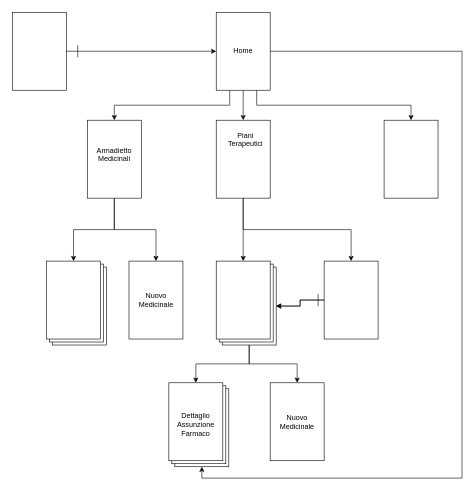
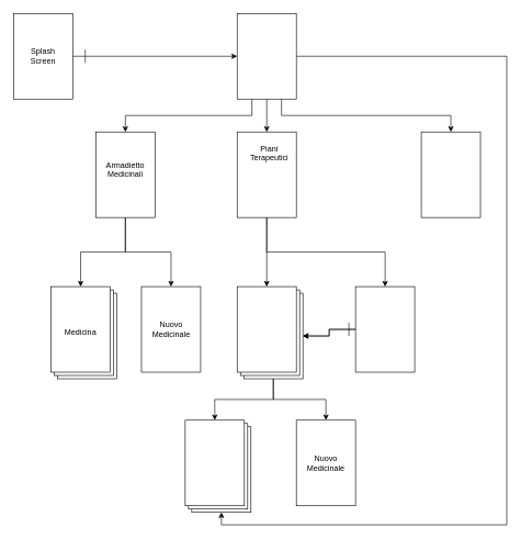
+ <mxCell id="3" value="&lt;div&gt;Splash&lt;/div&gt;&lt;div&gt;Screen&lt;/div&gt;" style="text;html=1;strokeColor=none;fillColor=none;align=center;verticalAlign=middle;whiteSpace=wrap;rounded=0;" vertex="1" parent="1"><mxGeometry x="45" y="75" width="40" height="20" as="geometry" /></mxCell>
- <mxCell id="9" value="&lt;div&gt;Home&lt;/div&gt;" style="text;html=1;strokeColor=none;fillColor=none;align=center;verticalAlign=middle;whiteSpace=wrap;rounded=0;" vertex="1" parent="1"><mxGeometry x="385" y="75" width="40" height="20" as="geometry" /></mxCell>
+ <mxCell id="24" value="Medicina" style="text;html=1;strokeColor=none;fillColor=none;align=center;verticalAlign=middle;whiteSpace=wrap;rounded=0;" vertex="1" parent="1"><mxGeometry x="102" y="495" width="40" height="20" as="geometry" /></mxCell>
- <mxCell id="39" value="&lt;div&gt;Dettaglio&lt;/div&gt;&lt;div&gt;Assunzione&lt;/div&gt;&lt;div&gt;Farmaco&lt;/div&gt;" style="text;html=1;strokeColor=none;fillColor=none;align=center;verticalAlign=middle;whiteSpace=wrap;rounded=0;" vertex="1" parent="1"><mxGeometry x="306" y="698" width="40" height="20" as="geometry" /></mxCell>
